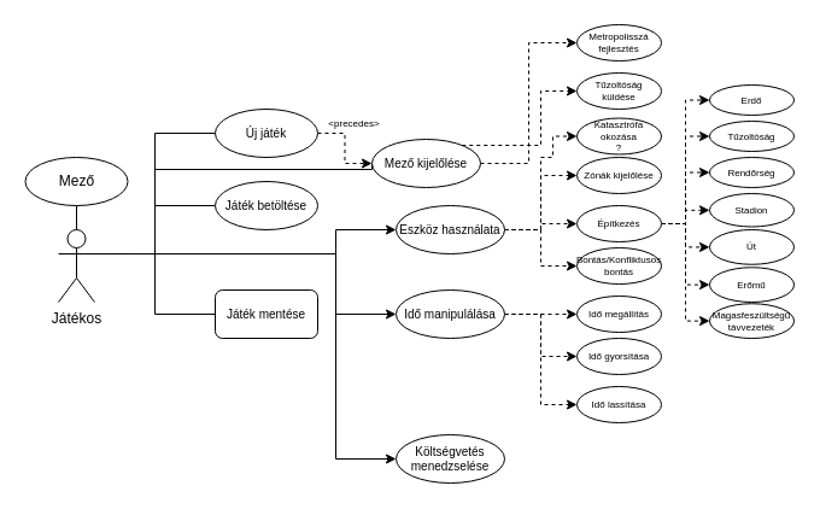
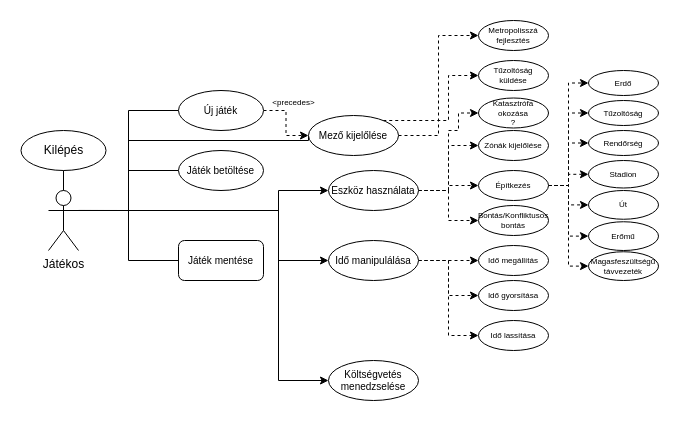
- <mxCell id="10" value="Mező" style="ellipse;whiteSpace=wrap;html=1;" vertex="1" parent="1"><mxGeometry x="20.5" y="130" width="85" height="40" as="geometry" /></mxCell>
+ <mxCell id="10" value="Kilépés" style="ellipse;whiteSpace=wrap;html=1;" vertex="1" parent="1"><mxGeometry x="20.5" y="130" width="85" height="40" as="geometry" /></mxCell>
